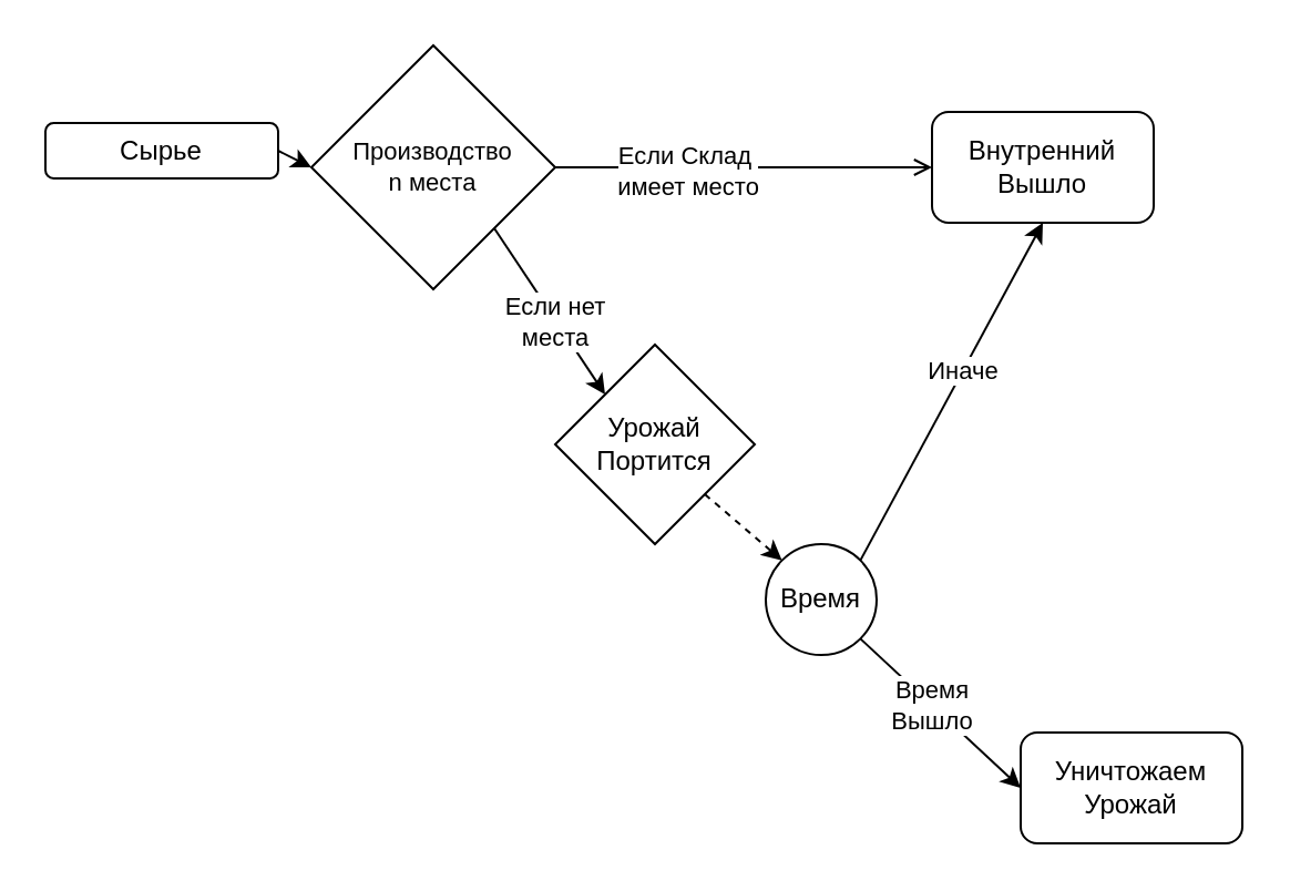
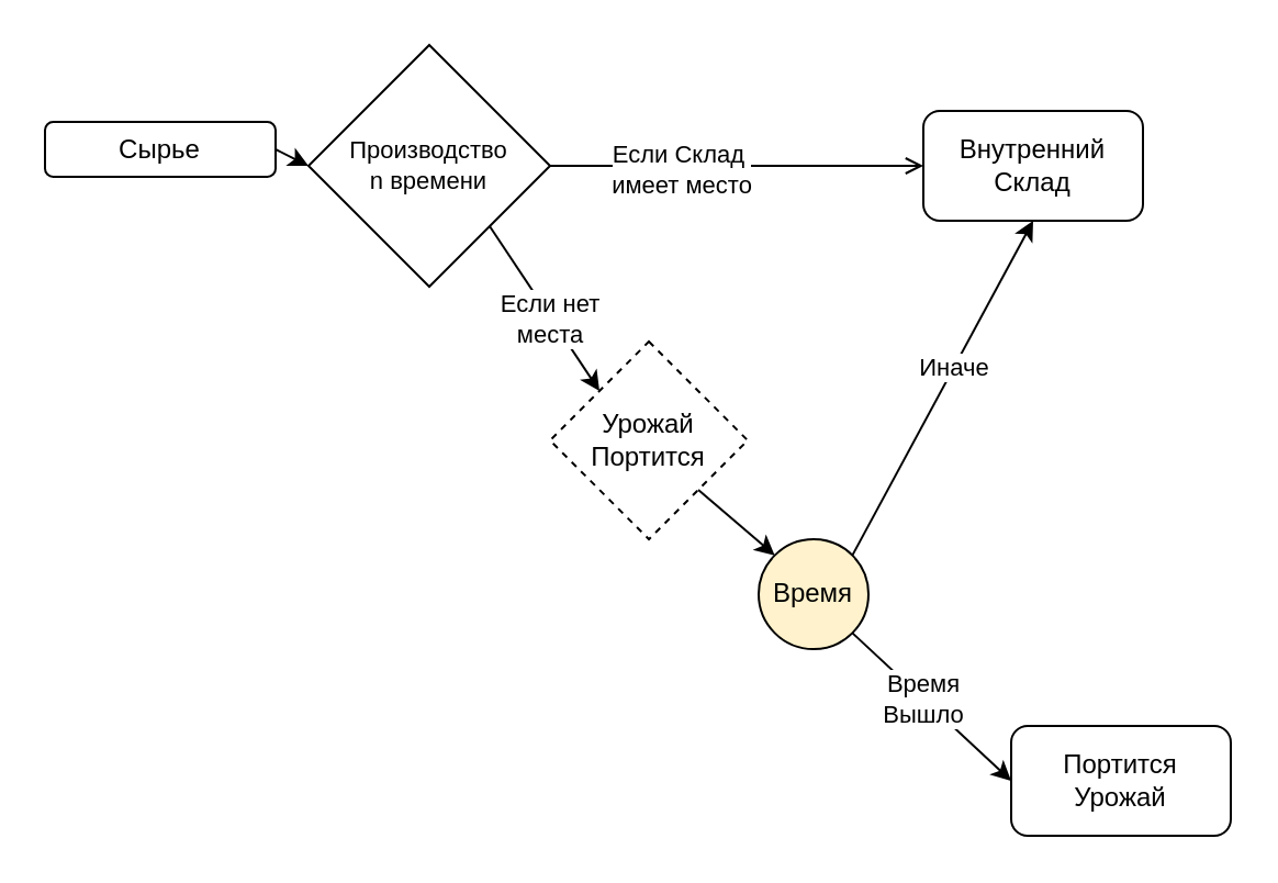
- <mxCell id="3" value="&lt;div style=&quot;font-size: 11px;&quot;&gt;&lt;font style=&quot;font-size: 11px;&quot;&gt;Производство&lt;/font&gt;&lt;/div&gt;&lt;font style=&quot;font-size: 11px;&quot;&gt;n места&lt;/font&gt;" style="rhombus;whiteSpace=wrap;html=1;" vertex="1" parent="1"><mxGeometry x="140" y="20" width="110" height="110" as="geometry" /></mxCell>
+ <mxCell id="3" value="&lt;div style=&quot;font-size: 11px;&quot;&gt;&lt;font style=&quot;font-size: 11px;&quot;&gt;Производство&lt;/font&gt;&lt;/div&gt;&lt;font style=&quot;font-size: 11px;&quot;&gt;n времени&lt;/font&gt;" style="rhombus;whiteSpace=wrap;html=1;" vertex="1" parent="1"><mxGeometry x="140" y="20" width="110" height="110" as="geometry" /></mxCell>
- <mxCell id="4" value="Внутренний&lt;br&gt;&lt;div&gt;Вышло&lt;/div&gt;" style="rounded=1;whiteSpace=wrap;html=1;" vertex="1" parent="1"><mxGeometry x="420" y="50" width="100" height="50" as="geometry" /></mxCell>
+ <mxCell id="4" value="Внутренний&lt;br&gt;&lt;div&gt;Склад&lt;/div&gt;" style="rounded=1;whiteSpace=wrap;html=1;" vertex="1" parent="1"><mxGeometry x="420" y="50" width="100" height="50" as="geometry" /></mxCell>
- <mxCell id="8" value="&lt;div&gt;Урожай&lt;/div&gt;&lt;div&gt;Портится&lt;br&gt;&lt;/div&gt;" style="rhombus;whiteSpace=wrap;html=1;" vertex="1" parent="1"><mxGeometry x="250" y="155" width="90" height="90" as="geometry" /></mxCell>
+ <mxCell id="8" value="&lt;div&gt;Урожай&lt;/div&gt;&lt;div&gt;Портится&lt;br&gt;&lt;/div&gt;" style="rhombus;whiteSpace=wrap;html=1;dashed=1;" vertex="1" parent="1"><mxGeometry x="250" y="155" width="90" height="90" as="geometry" /></mxCell>
- <mxCell id="13" value="" style="endArrow=classic;html=1;rounded=0;exitX=1;exitY=1;exitDx=0;exitDy=0;entryX=0;entryY=0;entryDx=0;entryDy=0;dashed=1;" edge="1" parent="1" source="8" target="12"><mxGeometry width="50" height="50" relative="1" as="geometry"><mxPoint x="370" y="295" as="sourcePoint" /><mxPoint x="420" y="245" as="targetPoint" /></mxGeometry></mxCell>
+ <mxCell id="13" value="" style="endArrow=classic;html=1;rounded=0;exitX=1;exitY=1;exitDx=0;exitDy=0;entryX=0;entryY=0;entryDx=0;entryDy=0;" edge="1" parent="1" source="8" target="12"><mxGeometry width="50" height="50" relative="1" as="geometry"><mxPoint x="370" y="295" as="sourcePoint" /><mxPoint x="420" y="245" as="targetPoint" /></mxGeometry></mxCell>
- <mxCell id="12" value="Время" style="ellipse;whiteSpace=wrap;html=1;aspect=fixed;" vertex="1" parent="1"><mxGeometry x="345" y="245" width="50" height="50" as="geometry" /></mxCell>
+ <mxCell id="12" value="Время" style="ellipse;whiteSpace=wrap;html=1;aspect=fixed;fillColor=#fff2cc;" vertex="1" parent="1"><mxGeometry x="345" y="245" width="50" height="50" as="geometry" /></mxCell>
- <mxCell id="9" value="&lt;div&gt;Уничтожаем&lt;/div&gt;&lt;div&gt;Урожай&lt;br&gt;&lt;/div&gt;" style="rounded=1;whiteSpace=wrap;html=1;" vertex="1" parent="1"><mxGeometry x="460" y="330" width="100" height="50" as="geometry" /></mxCell>
+ <mxCell id="9" value="&lt;div&gt;Портится&lt;/div&gt;&lt;div&gt;Урожай&lt;br&gt;&lt;/div&gt;" style="rounded=1;whiteSpace=wrap;html=1;" vertex="1" parent="1"><mxGeometry x="460" y="330" width="100" height="50" as="geometry" /></mxCell>
